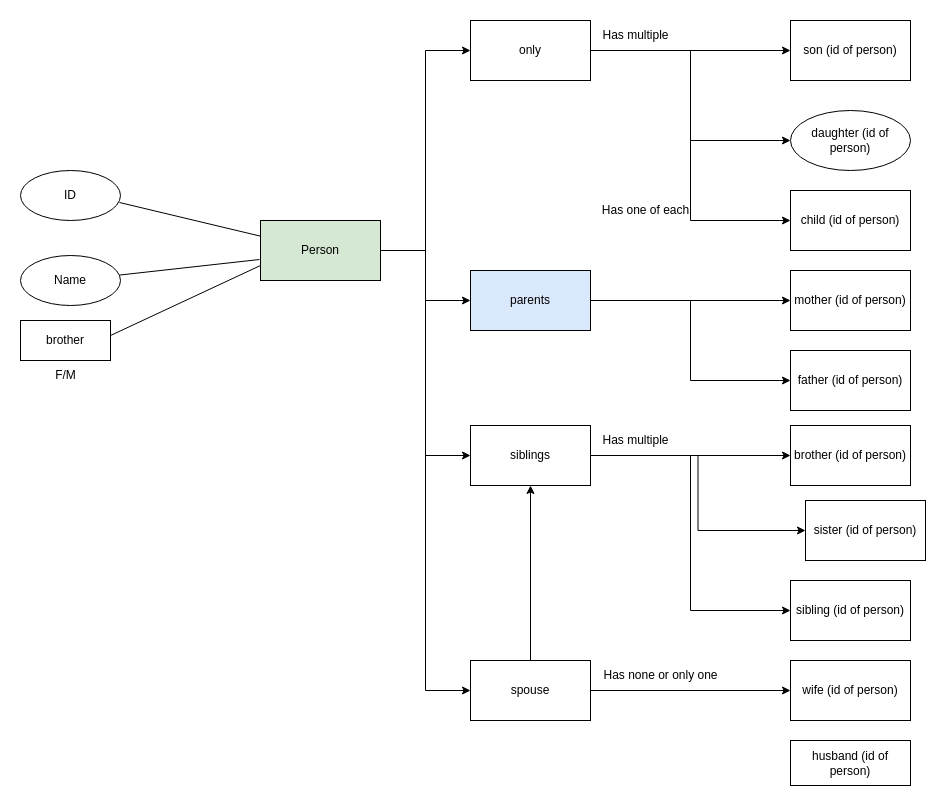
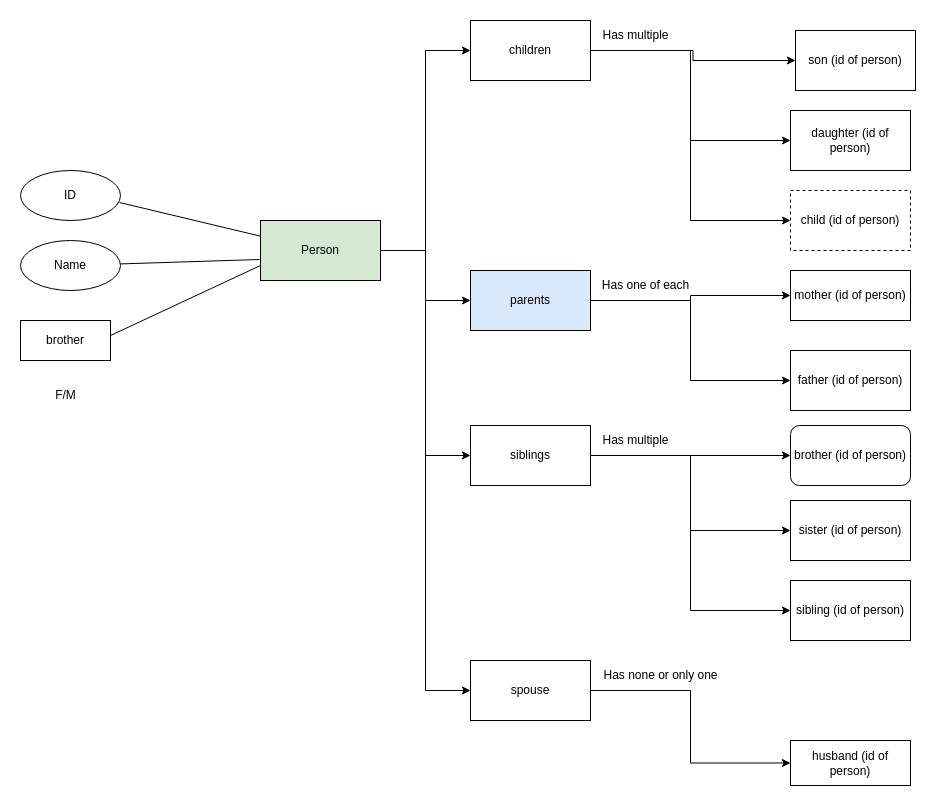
- <mxCell id="16" value="only" style="rounded=0;whiteSpace=wrap;html=1;" vertex="1" parent="1"><mxGeometry x="470" y="20" width="120" height="60" as="geometry" /></mxCell>
+ <mxCell id="16" value="children" style="rounded=0;whiteSpace=wrap;html=1;" vertex="1" parent="1"><mxGeometry x="470" y="20" width="120" height="60" as="geometry" /></mxCell>
- <mxCell id="28" value="son (id of person)" style="rounded=0;whiteSpace=wrap;html=1;" vertex="1" parent="1"><mxGeometry x="790" y="20" width="120" height="60" as="geometry" /></mxCell>
+ <mxCell id="28" value="son (id of person)" style="rounded=0;whiteSpace=wrap;html=1;" vertex="1" parent="1"><mxGeometry x="795" y="30" width="120" height="60" as="geometry" /></mxCell>
- <mxCell id="29" value="daughter (id of person)" style="ellipse;whiteSpace=wrap;html=1;" vertex="1" parent="1"><mxGeometry x="790" y="110" width="120" height="60" as="geometry" /></mxCell>
+ <mxCell id="29" value="daughter (id of person)" style="rounded=0;whiteSpace=wrap;html=1;" vertex="1" parent="1"><mxGeometry x="790" y="110" width="120" height="60" as="geometry" /></mxCell>
- <mxCell id="33" value="Has one of each" style="text;html=1;align=center;verticalAlign=middle;resizable=0;points=[];autosize=1;strokeColor=none;fillColor=none;" vertex="1" parent="1"><mxGeometry x="590" y="195" width="110" height="30" as="geometry" /></mxCell>
+ <mxCell id="33" value="Has one of each" style="text;html=1;align=center;verticalAlign=middle;resizable=0;points=[];autosize=1;strokeColor=none;fillColor=none;" vertex="1" parent="1"><mxGeometry x="590" y="270" width="110" height="30" as="geometry" /></mxCell>
- <mxCell id="30" value="child (id of person)" style="rounded=0;whiteSpace=wrap;html=1;" vertex="1" parent="1"><mxGeometry x="790" y="190" width="120" height="60" as="geometry" /></mxCell>
+ <mxCell id="30" value="child (id of person)" style="rounded=0;whiteSpace=wrap;html=1;dashed=1;" vertex="1" parent="1"><mxGeometry x="790" y="190" width="120" height="60" as="geometry" /></mxCell>
- <mxCell id="8" value="Name" style="ellipse;whiteSpace=wrap;html=1;" vertex="1" parent="1"><mxGeometry x="20" y="255" width="100" height="50" as="geometry" /></mxCell>
+ <mxCell id="8" value="Name" style="ellipse;whiteSpace=wrap;html=1;" vertex="1" parent="1"><mxGeometry x="20" y="240" width="100" height="50" as="geometry" /></mxCell>
- <mxCell id="31" value="mother (id of person)" style="rounded=0;whiteSpace=wrap;html=1;" vertex="1" parent="1"><mxGeometry x="790" y="270" width="120" height="60" as="geometry" /></mxCell>
+ <mxCell id="31" value="mother (id of person)" style="rounded=0;whiteSpace=wrap;html=1;" vertex="1" parent="1"><mxGeometry x="790" y="270" width="120" height="50" as="geometry" /></mxCell>
- <mxCell id="12" value="F/M" style="text;html=1;align=center;verticalAlign=middle;resizable=0;points=[];autosize=1;strokeColor=none;fillColor=none;" vertex="1" parent="1"><mxGeometry x="45" y="360" width="40" height="30" as="geometry" /></mxCell>
+ <mxCell id="12" value="F/M" style="text;html=1;align=center;verticalAlign=middle;resizable=0;points=[];autosize=1;strokeColor=none;fillColor=none;" vertex="1" parent="1"><mxGeometry x="45" y="380" width="40" height="30" as="geometry" /></mxCell>
- <mxCell id="34" value="brother (id of person)" style="rounded=0;whiteSpace=wrap;html=1;" vertex="1" parent="1"><mxGeometry x="790" y="425" width="120" height="60" as="geometry" /></mxCell>
+ <mxCell id="34" value="brother (id of person)" style="whiteSpace=wrap;html=1;rounded=1;" vertex="1" parent="1"><mxGeometry x="790" y="425" width="120" height="60" as="geometry" /></mxCell>
- <mxCell id="35" value="sister (id of person)" style="rounded=0;whiteSpace=wrap;html=1;" vertex="1" parent="1"><mxGeometry x="805" y="500" width="120" height="60" as="geometry" /></mxCell>
+ <mxCell id="35" value="sister (id of person)" style="rounded=0;whiteSpace=wrap;html=1;" vertex="1" parent="1"><mxGeometry x="790" y="500" width="120" height="60" as="geometry" /></mxCell>
- <mxCell id="25" style="edgeStyle=orthogonalEdgeStyle;rounded=0;orthogonalLoop=1;jettySize=auto;html=1;" edge="1" parent="1" source="26" target="23"><mxGeometry relative="1" as="geometry" /></mxCell>
+ <mxCell id="25" style="edgeStyle=orthogonalEdgeStyle;rounded=0;orthogonalLoop=1;jettySize=auto;html=1;entryX=0;entryY=0.5;entryDx=0;entryDy=0;" edge="1" parent="1" source="26" target="39"><mxGeometry relative="1" as="geometry" /></mxCell>
- <mxCell id="24" style="edgeStyle=orthogonalEdgeStyle;rounded=0;orthogonalLoop=1;jettySize=auto;html=1;entryX=0;entryY=0.5;entryDx=0;entryDy=0;" edge="1" parent="1" source="26" target="38"><mxGeometry relative="1" as="geometry" /></mxCell>
- <mxCell id="38" value="wife (id of person)" style="rounded=0;whiteSpace=wrap;html=1;" vertex="1" parent="1"><mxGeometry x="790" y="660" width="120" height="60" as="geometry" /></mxCell>
